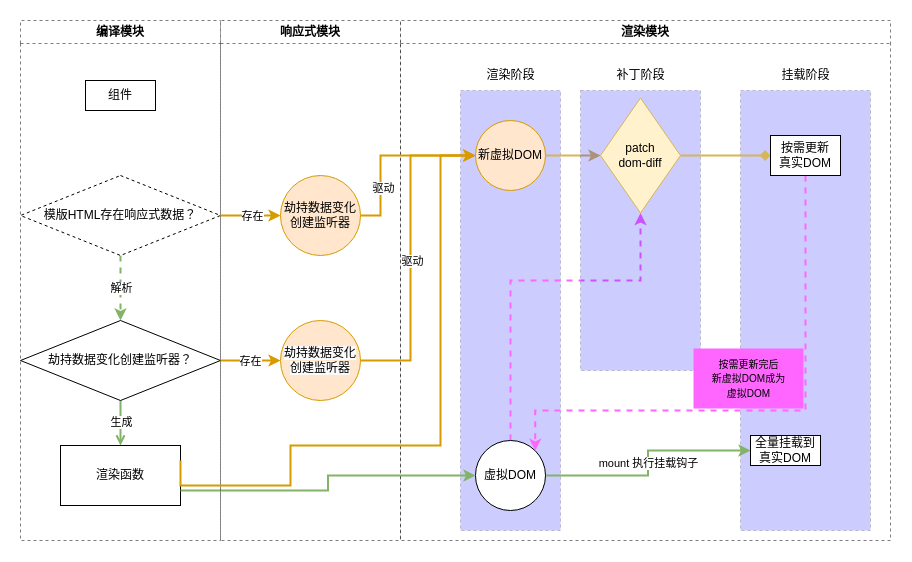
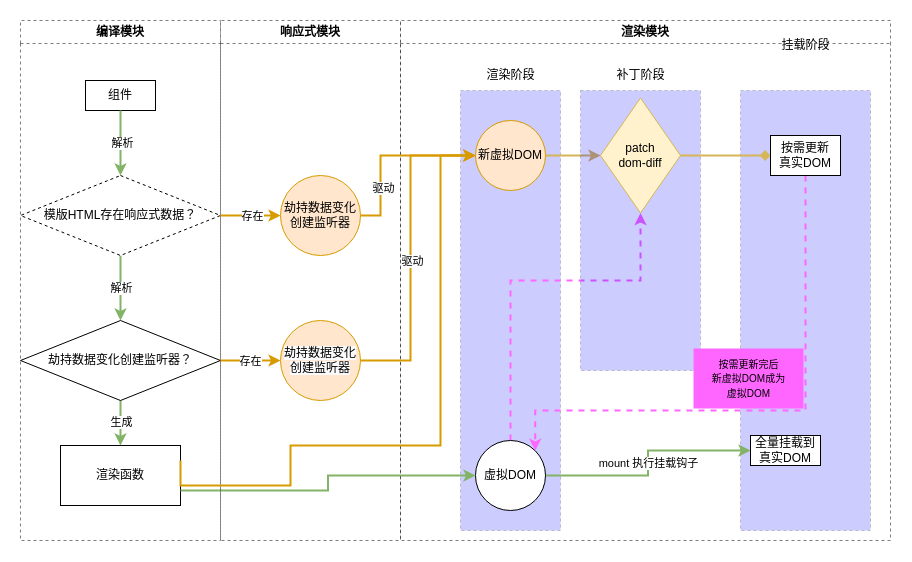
- <mxCell id="30" value="挂载阶段" style="text;html=1;align=center;verticalAlign=middle;resizable=0;points=[];autosize=1;strokeColor=none;fillColor=none;" vertex="1" parent="13"><mxGeometry x="370" y="40" width="70" height="30" as="geometry" /></mxCell>
+ <mxCell id="30" value="挂载阶段" style="text;html=1;align=center;verticalAlign=middle;resizable=0;points=[];autosize=1;strokeColor=none;fillColor=none;" vertex="1" parent="13"><mxGeometry x="370" y="10" width="70" height="30" as="geometry" /></mxCell>
+ <mxCell id="10" value="" style="edgeStyle=orthogonalEdgeStyle;rounded=0;orthogonalLoop=1;jettySize=auto;html=1;fillColor=#d5e8d4;strokeColor=#82b366;strokeWidth=2;" edge="1" parent="2" source="9" target="5"><mxGeometry relative="1" as="geometry" /></mxCell>
+ <mxCell id="11" value="解析" style="edgeLabel;html=1;align=center;verticalAlign=middle;resizable=0;points=[];" vertex="1" connectable="0" parent="10"><mxGeometry x="-0.005" y="1" relative="1" as="geometry"><mxPoint as="offset" /></mxGeometry></mxCell>
- <mxCell id="3" value="" style="edgeStyle=orthogonalEdgeStyle;rounded=0;orthogonalLoop=1;jettySize=auto;html=1;strokeWidth=2;fillColor=#d5e8d4;strokeColor=#82b366;dashed=1;" edge="1" parent="2" source="5" target="8"><mxGeometry relative="1" as="geometry" /></mxCell>
+ <mxCell id="3" value="" style="edgeStyle=orthogonalEdgeStyle;rounded=0;orthogonalLoop=1;jettySize=auto;html=1;strokeWidth=2;fillColor=#d5e8d4;strokeColor=#82b366;" edge="1" parent="2" source="5" target="8"><mxGeometry relative="1" as="geometry" /></mxCell>
- <mxCell id="6" value="" style="edgeStyle=orthogonalEdgeStyle;rounded=0;orthogonalLoop=1;jettySize=auto;html=1;fillColor=#d5e8d4;strokeColor=#82b366;strokeWidth=2;endArrow=open;" edge="1" parent="2" source="8" target="12"><mxGeometry relative="1" as="geometry" /></mxCell>
+ <mxCell id="6" value="" style="edgeStyle=orthogonalEdgeStyle;rounded=0;orthogonalLoop=1;jettySize=auto;html=1;fillColor=#d5e8d4;strokeColor=#82b366;strokeWidth=2;" edge="1" parent="2" source="8" target="12"><mxGeometry relative="1" as="geometry" /></mxCell>
